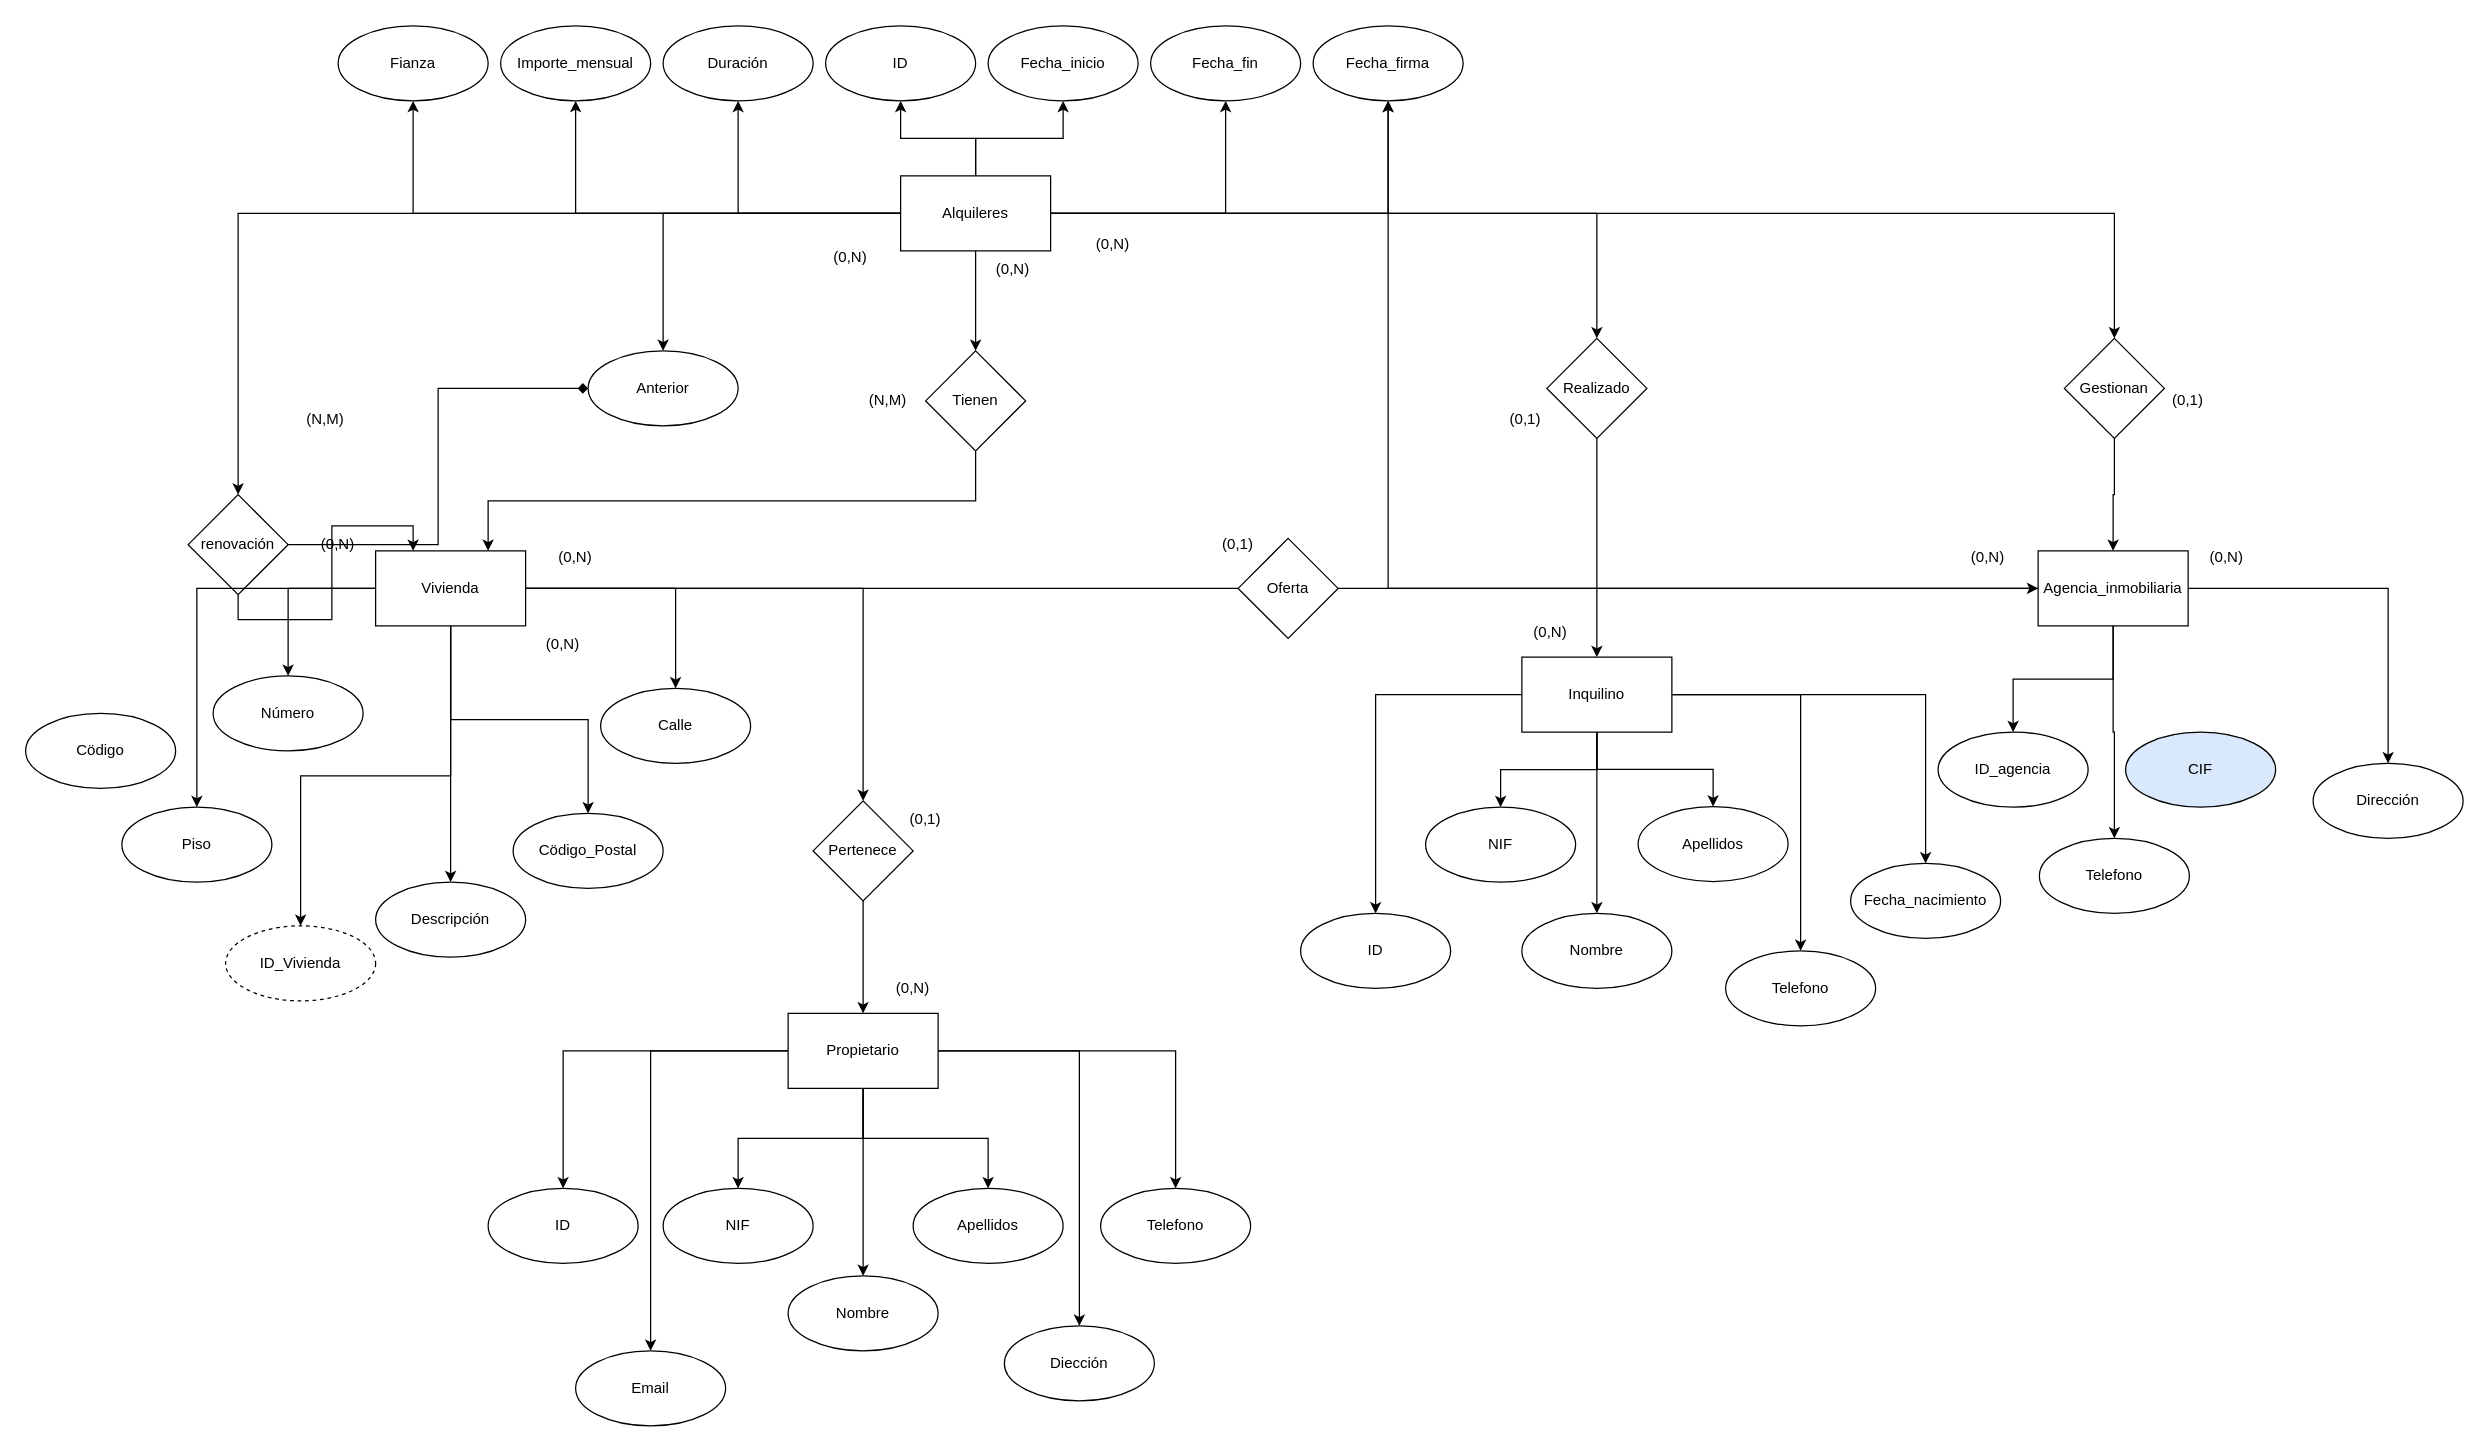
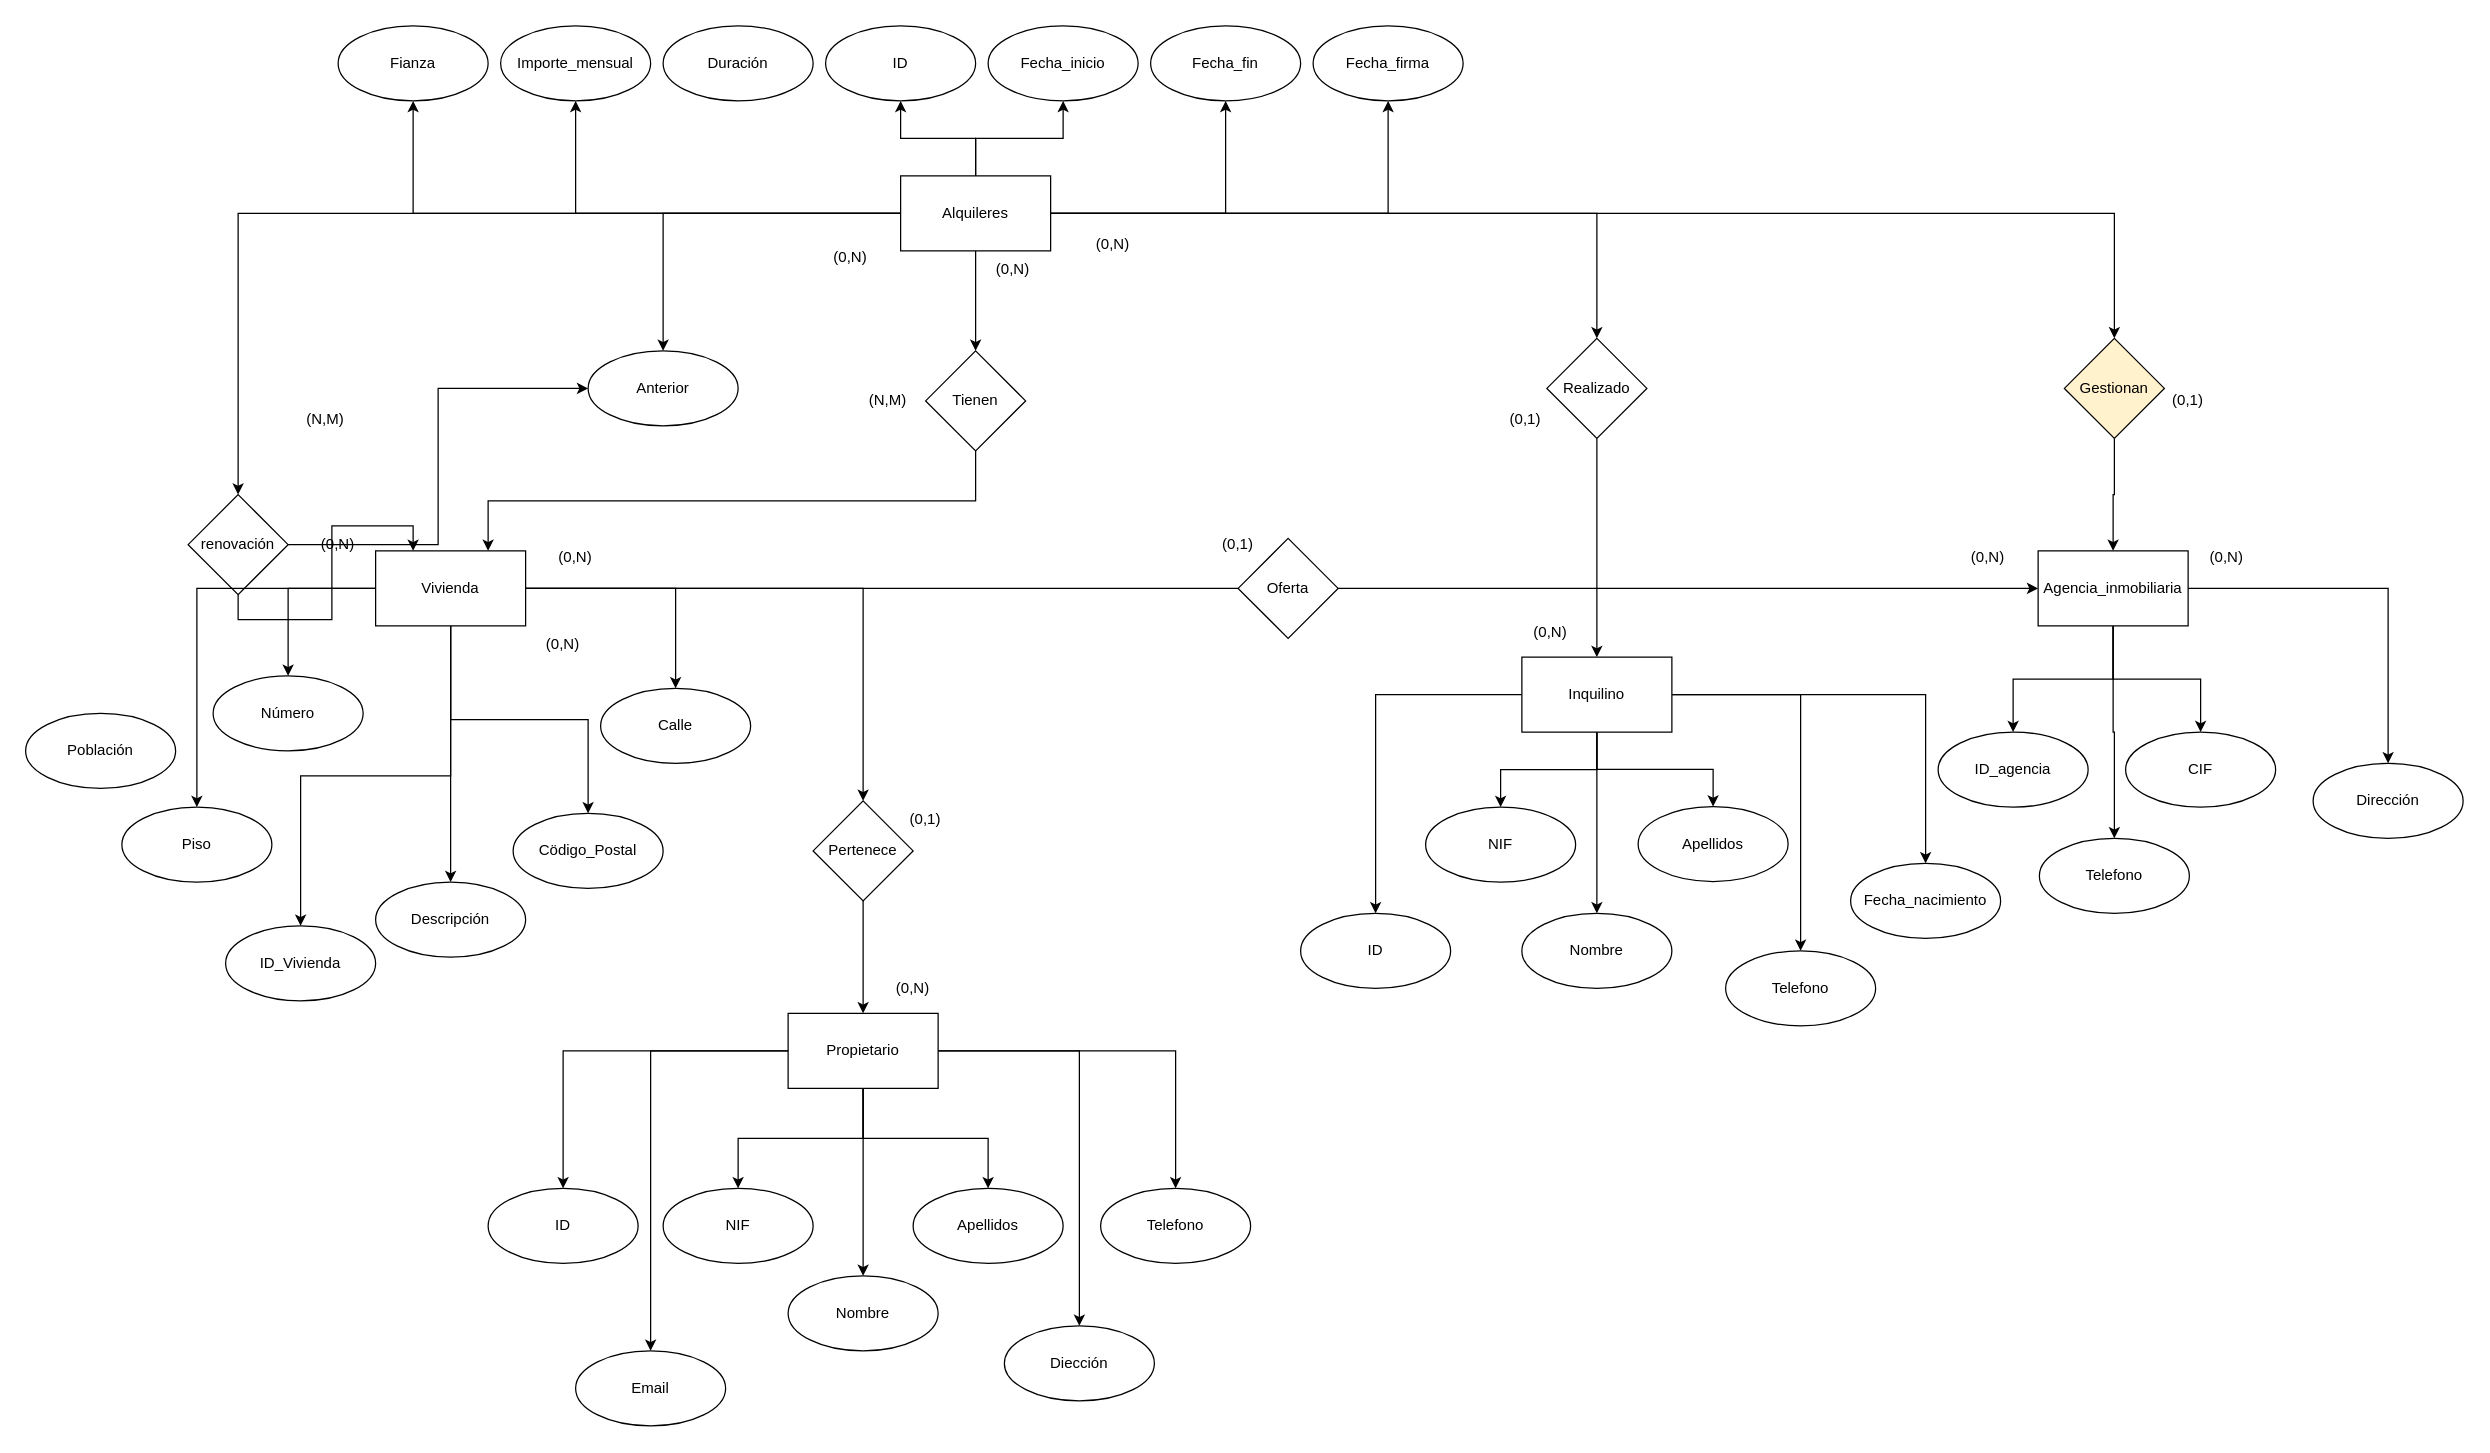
- <mxCell id="4" value="" style="edgeStyle=orthogonalEdgeStyle;rounded=0;orthogonalLoop=1;jettySize=auto;html=1;" parent="1" source="14" target="29" edge="1"><mxGeometry relative="1" as="geometry" /></mxCell>
- <mxCell id="16" style="edgeStyle=orthogonalEdgeStyle;rounded=0;orthogonalLoop=1;jettySize=auto;html=1;exitX=1;exitY=0.5;exitDx=0;exitDy=0;entryX=0;entryY=0.5;entryDx=0;entryDy=0;endArrow=diamond;" parent="1" source="17" target="104" edge="1"><mxGeometry relative="1" as="geometry" /></mxCell>
+ <mxCell id="16" style="edgeStyle=orthogonalEdgeStyle;rounded=0;orthogonalLoop=1;jettySize=auto;html=1;exitX=1;exitY=0.5;exitDx=0;exitDy=0;entryX=0;entryY=0.5;entryDx=0;entryDy=0;" parent="1" source="17" target="104" edge="1"><mxGeometry relative="1" as="geometry" /></mxCell>
- <mxCell id="52" value="Gestionan" style="rhombus;whiteSpace=wrap;html=1;rounded=0;" parent="1" vertex="1"><mxGeometry x="1651" y="270" width="80" height="80" as="geometry" /></mxCell>
+ <mxCell id="52" value="Gestionan" style="rhombus;whiteSpace=wrap;html=1;rounded=0;fillColor=#fff2cc;" parent="1" vertex="1"><mxGeometry x="1651" y="270" width="80" height="80" as="geometry" /></mxCell>
- <mxCell id="54" value="" style="edgeStyle=orthogonalEdgeStyle;rounded=0;orthogonalLoop=1;jettySize=auto;html=1;" parent="1" source="57" target="34" edge="1"><mxGeometry relative="1" as="geometry" /></mxCell>
+ <mxCell id="54" value="" style="edgeStyle=orthogonalEdgeStyle;rounded=0;orthogonalLoop=1;jettySize=auto;html=1;" parent="1" source="57" target="59" edge="1"><mxGeometry relative="1" as="geometry" /></mxCell>
- <mxCell id="69" value="Cödigo" style="ellipse;whiteSpace=wrap;html=1;rounded=0;" parent="1" vertex="1"><mxGeometry x="20" y="570" width="120" height="60" as="geometry" /></mxCell>
+ <mxCell id="69" value="Población" style="ellipse;whiteSpace=wrap;html=1;rounded=0;" parent="1" vertex="1"><mxGeometry x="20" y="570" width="120" height="60" as="geometry" /></mxCell>
- <mxCell id="59" value="CIF" style="ellipse;whiteSpace=wrap;html=1;rounded=0;fillColor=#dae8fc;" parent="1" vertex="1"><mxGeometry x="1700" y="585" width="120" height="60" as="geometry" /></mxCell>
+ <mxCell id="59" value="CIF" style="ellipse;whiteSpace=wrap;html=1;rounded=0;" parent="1" vertex="1"><mxGeometry x="1700" y="585" width="120" height="60" as="geometry" /></mxCell>
- <mxCell id="64" value="ID_Vivienda" style="ellipse;whiteSpace=wrap;html=1;rounded=0;dashed=1;" parent="1" vertex="1"><mxGeometry x="180" y="740" width="120" height="60" as="geometry" /></mxCell>
+ <mxCell id="64" value="ID_Vivienda" style="ellipse;whiteSpace=wrap;html=1;rounded=0;" parent="1" vertex="1"><mxGeometry x="180" y="740" width="120" height="60" as="geometry" /></mxCell>
